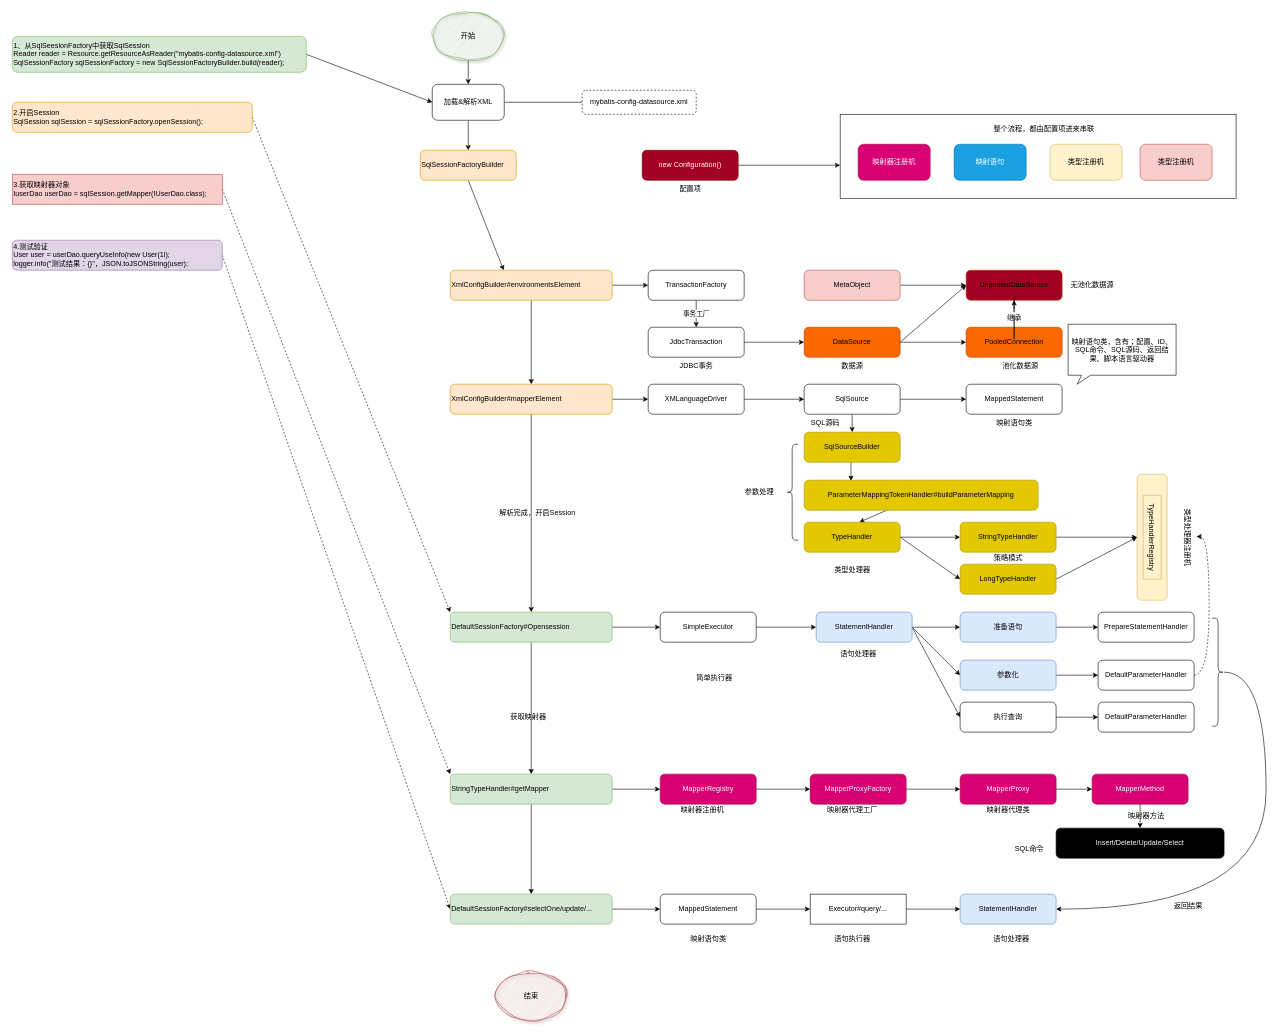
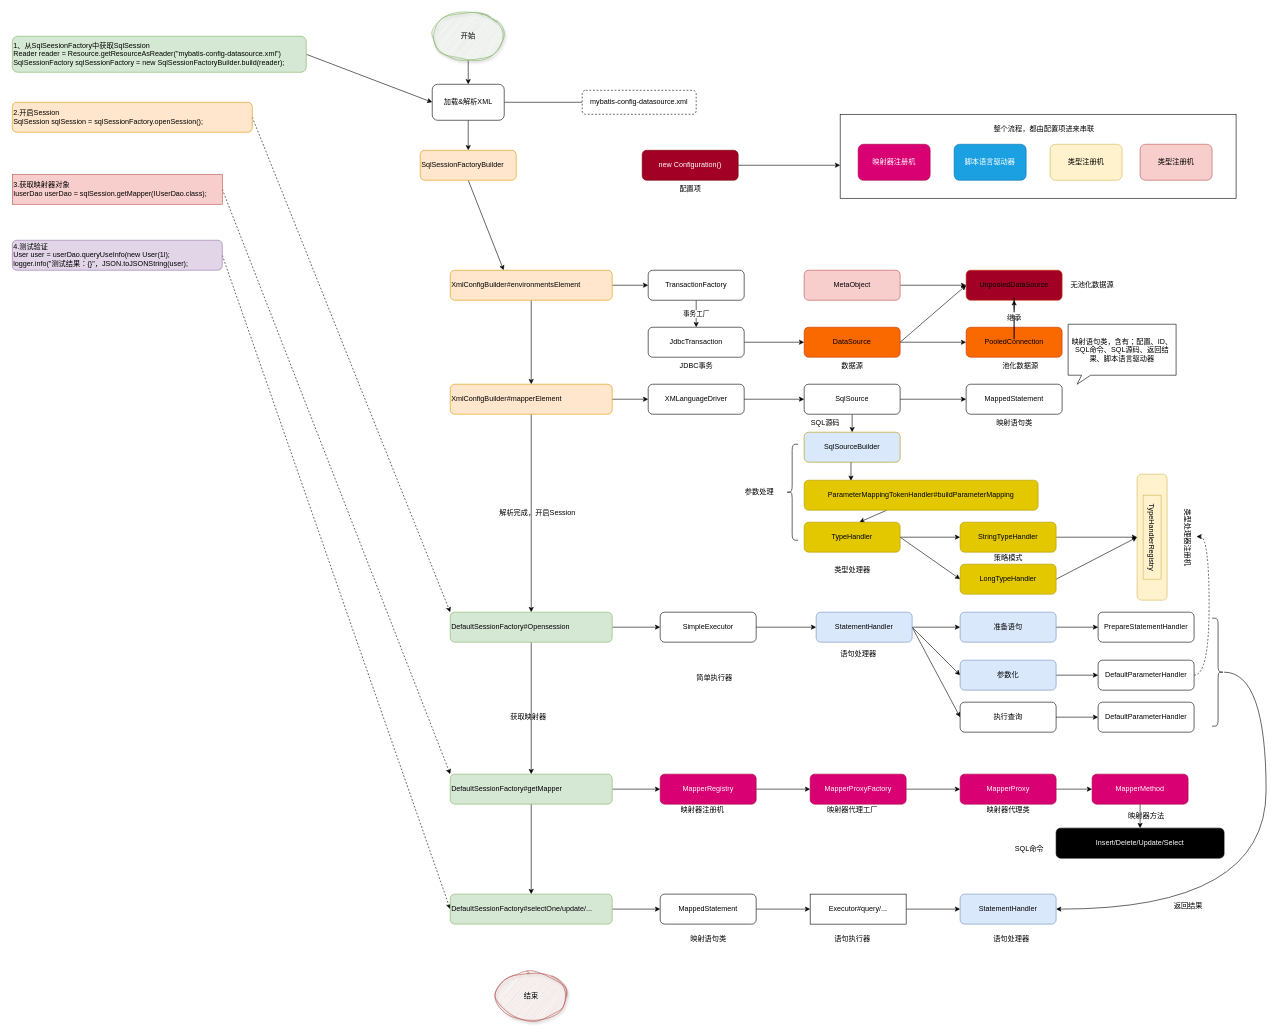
- <mxCell id="40" value="映射语句" style="rounded=1;whiteSpace=wrap;html=1;fillColor=#1ba1e2;fontColor=#ffffff;strokeColor=#006EAF;" vertex="1" parent="1"><mxGeometry x="1590" y="240" width="120" height="60" as="geometry" /></mxCell>
+ <mxCell id="40" value="脚本语言驱动器" style="rounded=1;whiteSpace=wrap;html=1;fillColor=#1ba1e2;fontColor=#ffffff;strokeColor=#006EAF;" vertex="1" parent="1"><mxGeometry x="1590" y="240" width="120" height="60" as="geometry" /></mxCell>
- <mxCell id="70" value="SqlSourceBuilder" style="rounded=1;whiteSpace=wrap;html=1;align=center;fillColor=#e3c800;fontColor=#000000;strokeColor=#B09500;" vertex="1" parent="1"><mxGeometry x="1340" y="720" width="160" height="50" as="geometry" /></mxCell>
+ <mxCell id="70" value="SqlSourceBuilder" style="rounded=1;whiteSpace=wrap;html=1;align=center;fillColor=#dae8fc;fontColor=#000000;strokeColor=#B09500;" vertex="1" parent="1"><mxGeometry x="1340" y="720" width="160" height="50" as="geometry" /></mxCell>
- <mxCell id="31" value="StringTypeHandler#getMapper" style="rounded=1;whiteSpace=wrap;html=1;align=left;fillColor=#d5e8d4;strokeColor=#82b366;" vertex="1" parent="1"><mxGeometry x="750" y="1290" width="270" height="50" as="geometry" /></mxCell>
+ <mxCell id="31" value="DefaultSessionFactory#getMapper" style="rounded=1;whiteSpace=wrap;html=1;align=left;fillColor=#d5e8d4;strokeColor=#82b366;" vertex="1" parent="1"><mxGeometry x="750" y="1290" width="270" height="50" as="geometry" /></mxCell>
